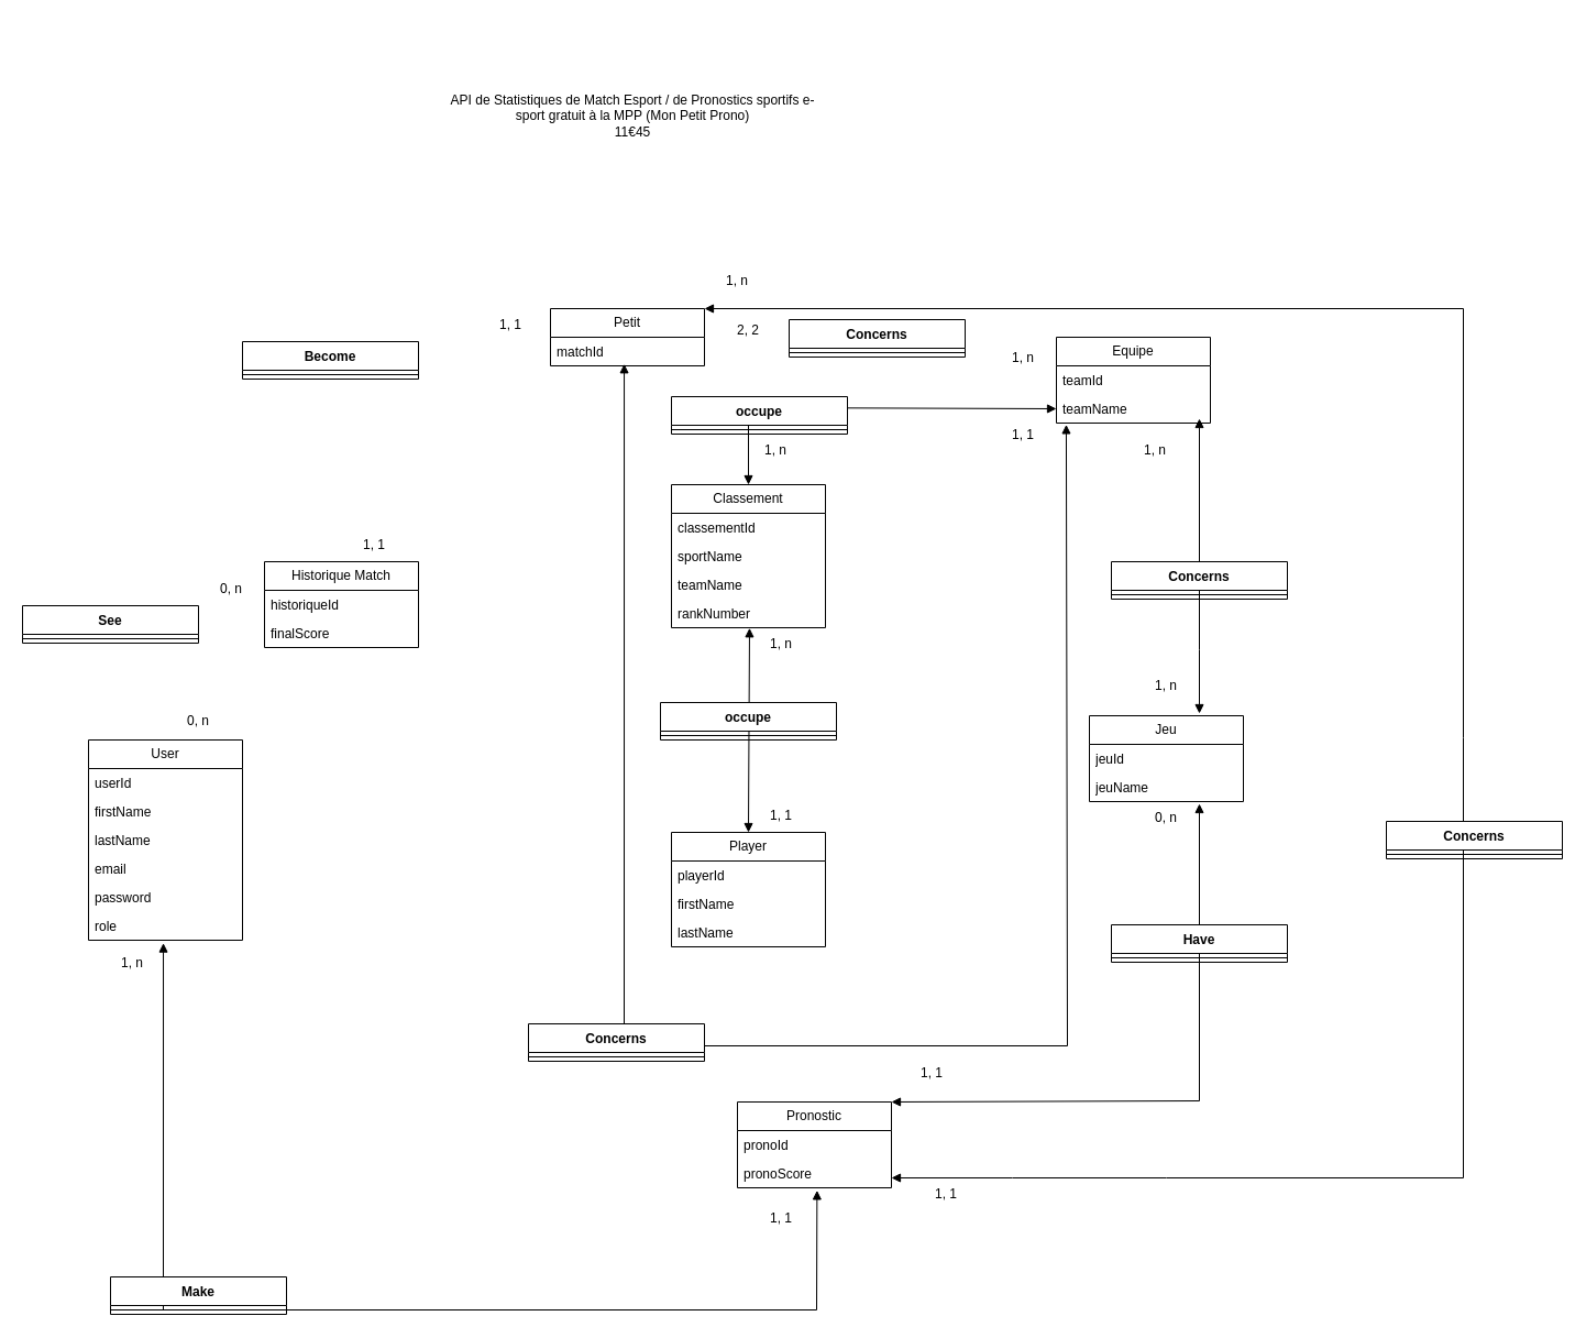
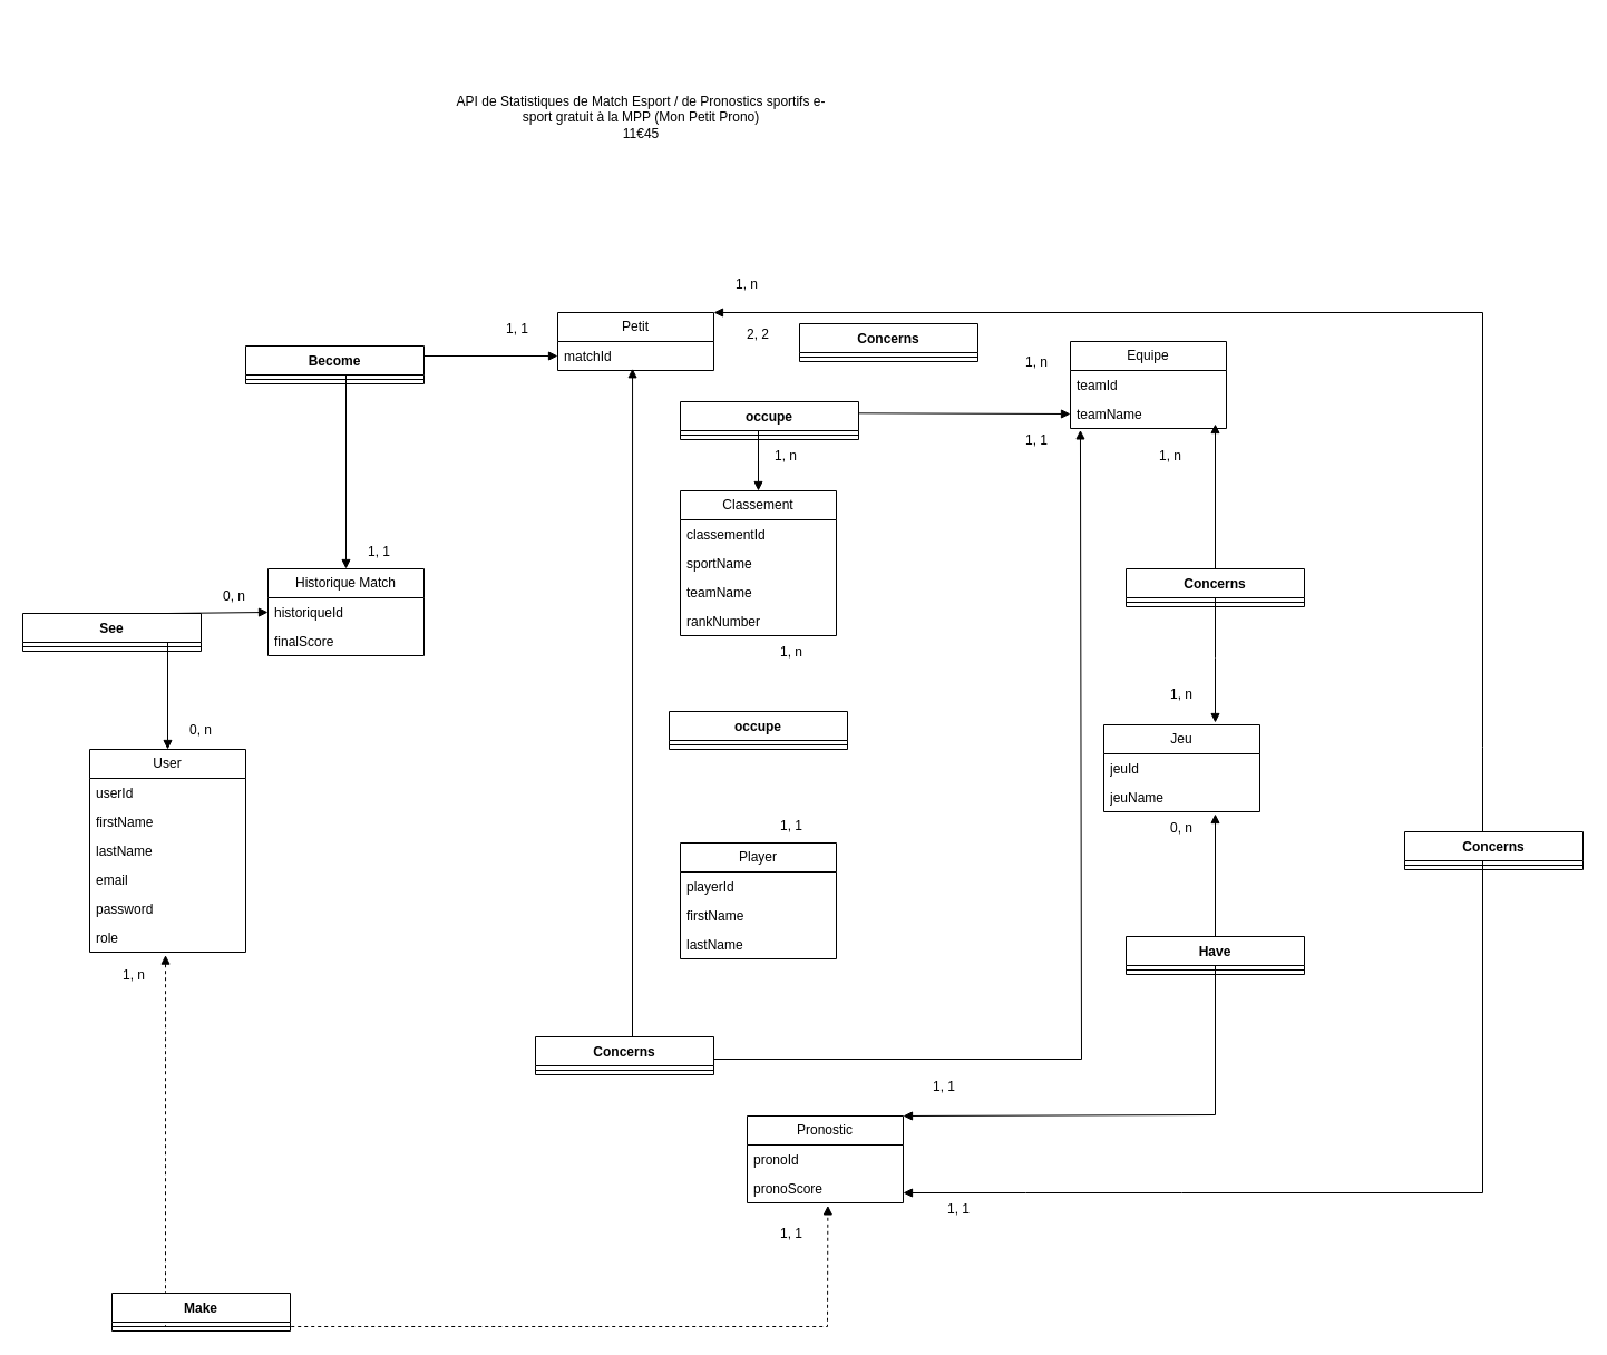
+ <mxCell id="51" value="" style="endArrow=block;startArrow=block;endFill=1;startFill=1;html=1;rounded=0;entryX=0;entryY=0.5;entryDx=0;entryDy=0;exitX=0.5;exitY=0;exitDx=0;exitDy=0;" edge="1" parent="1" source="10" target="32"><mxGeometry width="160" relative="1" as="geometry"><mxPoint x="390" y="319" as="sourcePoint" /><mxPoint x="550" y="410" as="targetPoint" /><Array as="points"><mxPoint x="310" y="319" /></Array></mxGeometry></mxCell>
+ <mxCell id="34" value="" style="endArrow=block;startArrow=block;endFill=1;startFill=1;html=1;rounded=0;exitX=0;exitY=0.5;exitDx=0;exitDy=0;entryX=0.5;entryY=0;entryDx=0;entryDy=0;" edge="1" parent="1" source="11" target="2"><mxGeometry width="160" relative="1" as="geometry"><mxPoint x="280" y="600" as="sourcePoint" /><mxPoint x="281" y="758" as="targetPoint" /><Array as="points"><mxPoint x="150" y="550" /></Array></mxGeometry></mxCell>
- <mxCell id="66" value="" style="endArrow=block;startArrow=block;endFill=1;startFill=1;html=1;rounded=0;exitX=0.507;exitY=1.011;exitDx=0;exitDy=0;entryX=0.5;entryY=0;entryDx=0;entryDy=0;exitPerimeter=0;" edge="1" parent="1" source="17" target="24"><mxGeometry width="160" relative="1" as="geometry"><mxPoint x="796" y="590" as="sourcePoint" /><mxPoint x="798" y="854" as="targetPoint" /><Array as="points" /></mxGeometry></mxCell>
- <mxCell id="36" value="" style="endArrow=block;startArrow=block;endFill=1;startFill=1;html=1;rounded=0;entryX=0.517;entryY=1.092;entryDx=0;entryDy=0;exitX=0.486;exitY=1.1;exitDx=0;exitDy=0;exitPerimeter=0;entryPerimeter=0;" edge="1" parent="1" source="8" target="30"><mxGeometry width="160" relative="1" as="geometry"><mxPoint x="361" y="800" as="sourcePoint" /><mxPoint x="170" y="1200" as="targetPoint" /><Array as="points"><mxPoint x="148" y="1190" /><mxPoint x="742" y="1190" /></Array></mxGeometry></mxCell>
+ <mxCell id="36" value="" style="endArrow=block;startArrow=block;endFill=1;startFill=1;html=1;rounded=0;entryX=0.517;entryY=1.092;entryDx=0;entryDy=0;exitX=0.486;exitY=1.1;exitDx=0;exitDy=0;exitPerimeter=0;entryPerimeter=0;dashed=1;" edge="1" parent="1" source="8" target="30"><mxGeometry width="160" relative="1" as="geometry"><mxPoint x="361" y="800" as="sourcePoint" /><mxPoint x="170" y="1200" as="targetPoint" /><Array as="points"><mxPoint x="148" y="1190" /><mxPoint x="742" y="1190" /></Array></mxGeometry></mxCell>
